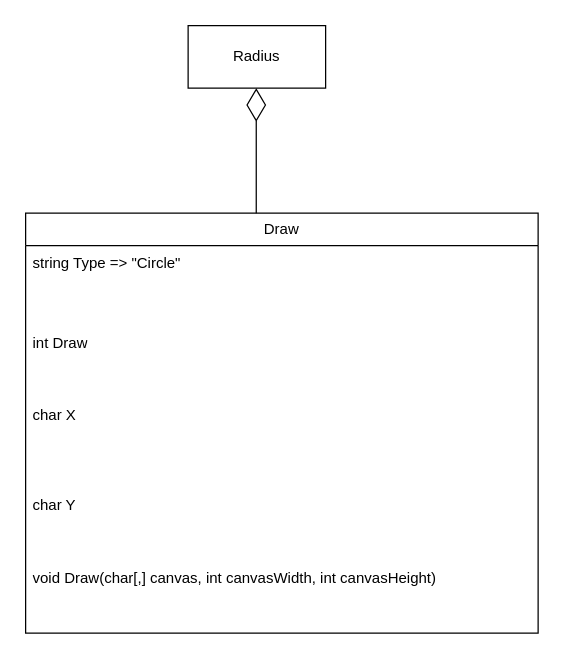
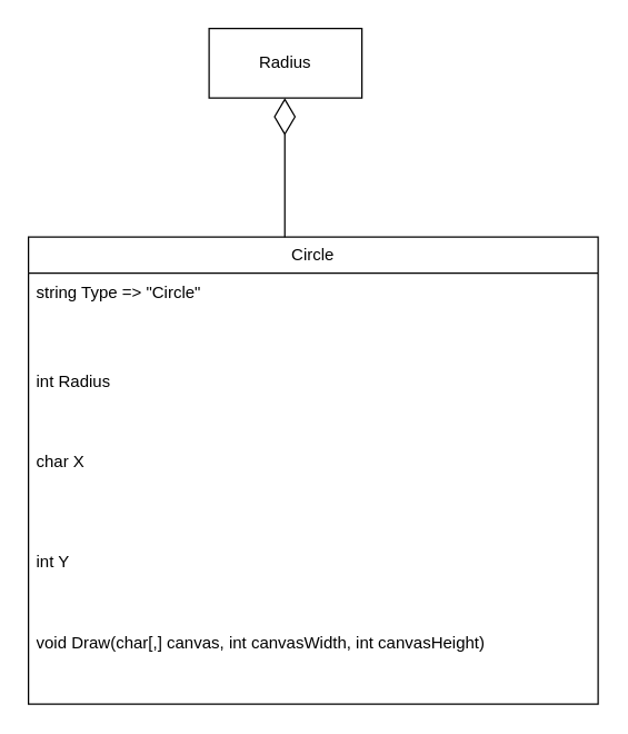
- <mxCell id="2" value="Draw" style="swimlane;fontStyle=0;childLayout=stackLayout;horizontal=1;startSize=26;fillColor=none;horizontalStack=0;resizeParent=1;resizeParentMax=0;resizeLast=0;collapsible=1;marginBottom=0;whiteSpace=wrap;html=1;" vertex="1" parent="1"><mxGeometry x="20" y="170" width="410" height="336" as="geometry" /></mxCell>
+ <mxCell id="2" value="Circle" style="swimlane;fontStyle=0;childLayout=stackLayout;horizontal=1;startSize=26;fillColor=none;horizontalStack=0;resizeParent=1;resizeParentMax=0;resizeLast=0;collapsible=1;marginBottom=0;whiteSpace=wrap;html=1;" vertex="1" parent="1"><mxGeometry x="20" y="170" width="410" height="336" as="geometry" /></mxCell>
- <mxCell id="4" value="int Draw" style="text;strokeColor=none;fillColor=none;align=left;verticalAlign=top;spacingLeft=4;spacingRight=4;overflow=hidden;rotatable=0;points=[[0,0.5],[1,0.5]];portConstraint=eastwest;whiteSpace=wrap;html=1;" vertex="1" parent="2"><mxGeometry y="90" width="410" height="58" as="geometry" /></mxCell>
+ <mxCell id="4" value="int Radius" style="text;strokeColor=none;fillColor=none;align=left;verticalAlign=top;spacingLeft=4;spacingRight=4;overflow=hidden;rotatable=0;points=[[0,0.5],[1,0.5]];portConstraint=eastwest;whiteSpace=wrap;html=1;" vertex="1" parent="2"><mxGeometry y="90" width="410" height="58" as="geometry" /></mxCell>
- <mxCell id="6" value="char Y" style="text;strokeColor=none;fillColor=none;align=left;verticalAlign=top;spacingLeft=4;spacingRight=4;overflow=hidden;rotatable=0;points=[[0,0.5],[1,0.5]];portConstraint=eastwest;whiteSpace=wrap;html=1;" vertex="1" parent="2"><mxGeometry y="220" width="410" height="58" as="geometry" /></mxCell>
+ <mxCell id="6" value="int Y" style="text;strokeColor=none;fillColor=none;align=left;verticalAlign=top;spacingLeft=4;spacingRight=4;overflow=hidden;rotatable=0;points=[[0,0.5],[1,0.5]];portConstraint=eastwest;whiteSpace=wrap;html=1;" vertex="1" parent="2"><mxGeometry y="220" width="410" height="58" as="geometry" /></mxCell>
